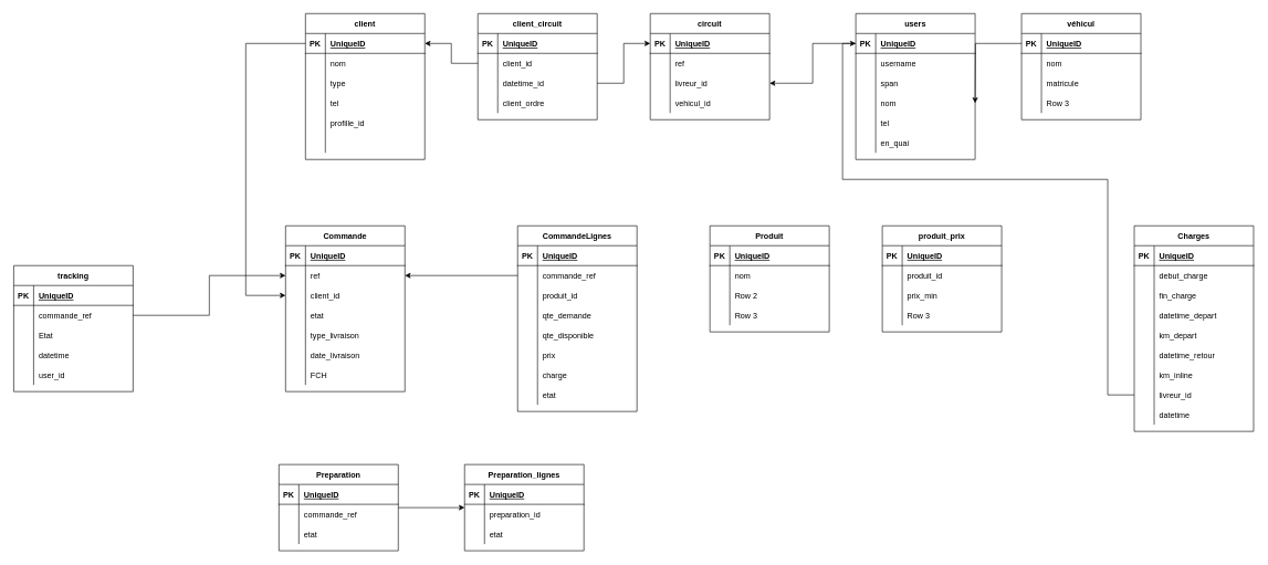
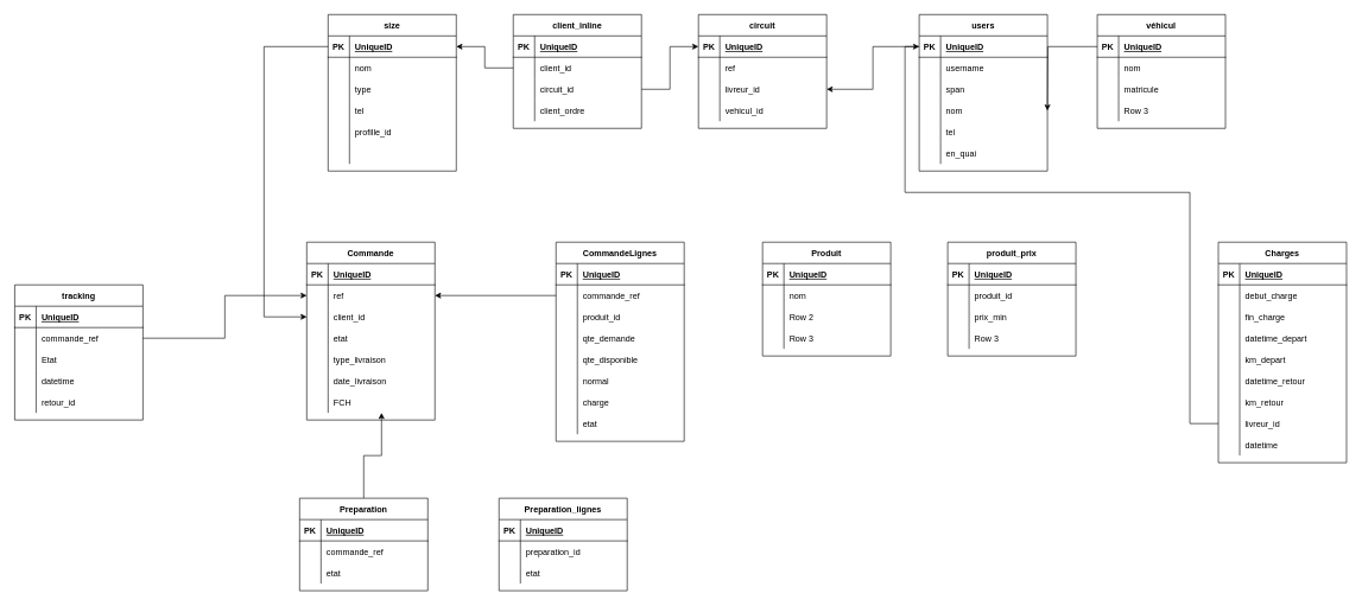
- <mxCell id="93" value="client" style="shape=table;startSize=30;container=1;collapsible=1;childLayout=tableLayout;fixedRows=1;rowLines=0;fontStyle=1;align=center;resizeLast=1;" vertex="1" parent="1"><mxGeometry x="460" y="20" width="180" height="220" as="geometry" /></mxCell>
+ <mxCell id="93" value="size" style="shape=table;startSize=30;container=1;collapsible=1;childLayout=tableLayout;fixedRows=1;rowLines=0;fontStyle=1;align=center;resizeLast=1;" vertex="1" parent="1"><mxGeometry x="460" y="20" width="180" height="220" as="geometry" /></mxCell>
- <mxCell id="157" value="client_circuit" style="shape=table;startSize=30;container=1;collapsible=1;childLayout=tableLayout;fixedRows=1;rowLines=0;fontStyle=1;align=center;resizeLast=1;" vertex="1" parent="1"><mxGeometry x="720" y="20" width="180" height="160" as="geometry" /></mxCell>
+ <mxCell id="157" value="client_inline" style="shape=table;startSize=30;container=1;collapsible=1;childLayout=tableLayout;fixedRows=1;rowLines=0;fontStyle=1;align=center;resizeLast=1;" vertex="1" parent="1"><mxGeometry x="720" y="20" width="180" height="160" as="geometry" /></mxCell>
- <mxCell id="166" value="datetime_id" style="shape=partialRectangle;connectable=0;fillColor=none;top=0;left=0;bottom=0;right=0;align=left;spacingLeft=6;overflow=hidden;" vertex="1" parent="164"><mxGeometry x="30" width="150" height="30" as="geometry"><mxRectangle width="150" height="30" as="alternateBounds" /></mxGeometry></mxCell>
+ <mxCell id="166" value="circuit_id" style="shape=partialRectangle;connectable=0;fillColor=none;top=0;left=0;bottom=0;right=0;align=left;spacingLeft=6;overflow=hidden;" vertex="1" parent="164"><mxGeometry x="30" width="150" height="30" as="geometry"><mxRectangle width="150" height="30" as="alternateBounds" /></mxGeometry></mxCell>
- <mxCell id="86" value="prix" style="shape=partialRectangle;connectable=0;fillColor=none;top=0;left=0;bottom=0;right=0;align=left;spacingLeft=6;overflow=hidden;" vertex="1" parent="84"><mxGeometry x="30" width="150" height="30" as="geometry"><mxRectangle width="150" height="30" as="alternateBounds" /></mxGeometry></mxCell>
+ <mxCell id="86" value="normal" style="shape=partialRectangle;connectable=0;fillColor=none;top=0;left=0;bottom=0;right=0;align=left;spacingLeft=6;overflow=hidden;" vertex="1" parent="84"><mxGeometry x="30" width="150" height="30" as="geometry"><mxRectangle width="150" height="30" as="alternateBounds" /></mxGeometry></mxCell>
- <mxCell id="67" value="user_id" style="shape=partialRectangle;connectable=0;fillColor=none;top=0;left=0;bottom=0;right=0;align=left;spacingLeft=6;overflow=hidden;" vertex="1" parent="65"><mxGeometry x="30" width="150" height="30" as="geometry"><mxRectangle width="150" height="30" as="alternateBounds" /></mxGeometry></mxCell>
+ <mxCell id="67" value="retour_id" style="shape=partialRectangle;connectable=0;fillColor=none;top=0;left=0;bottom=0;right=0;align=left;spacingLeft=6;overflow=hidden;" vertex="1" parent="65"><mxGeometry x="30" width="150" height="30" as="geometry"><mxRectangle width="150" height="30" as="alternateBounds" /></mxGeometry></mxCell>
- <mxCell id="45" value="km_inline" style="shape=partialRectangle;connectable=0;fillColor=none;top=0;left=0;bottom=0;right=0;align=left;spacingLeft=6;overflow=hidden;" vertex="1" parent="43"><mxGeometry x="30" width="150" height="30" as="geometry"><mxRectangle width="150" height="30" as="alternateBounds" /></mxGeometry></mxCell>
+ <mxCell id="45" value="km_retour" style="shape=partialRectangle;connectable=0;fillColor=none;top=0;left=0;bottom=0;right=0;align=left;spacingLeft=6;overflow=hidden;" vertex="1" parent="43"><mxGeometry x="30" width="150" height="30" as="geometry"><mxRectangle width="150" height="30" as="alternateBounds" /></mxGeometry></mxCell>
- <mxCell id="177" value="" style="edgeStyle=orthogonalEdgeStyle;rounded=0;orthogonalLoop=1;jettySize=auto;html=1;" edge="1" parent="1" source="178" target="188"><mxGeometry relative="1" as="geometry" /></mxCell>
+ <mxCell id="177" value="" style="edgeStyle=orthogonalEdgeStyle;rounded=0;orthogonalLoop=1;jettySize=auto;html=1;" edge="1" parent="1" source="178" target="23"><mxGeometry relative="1" as="geometry" /></mxCell>
